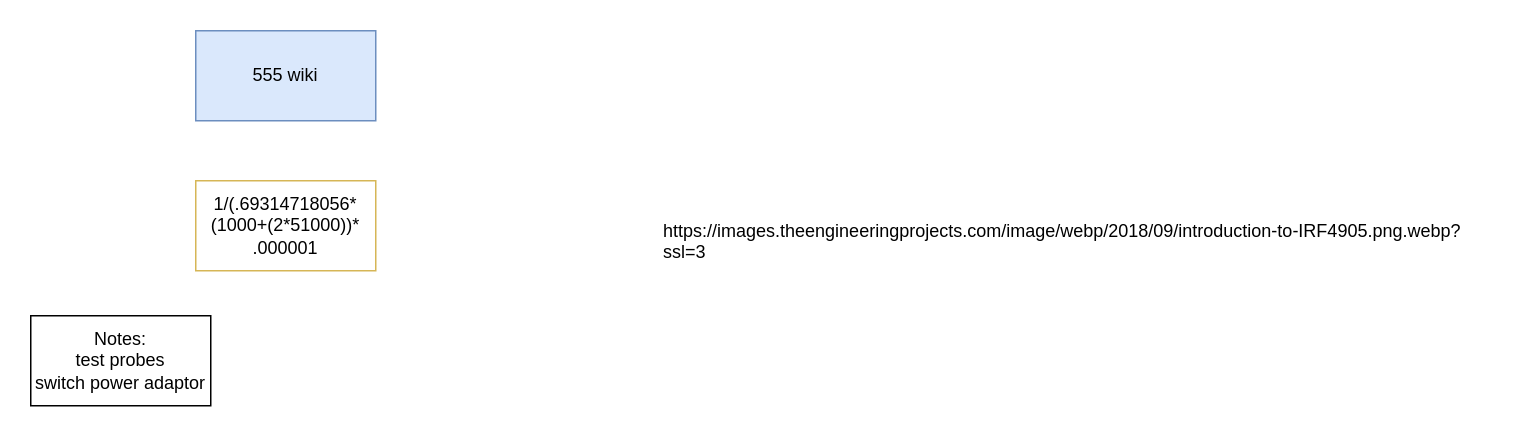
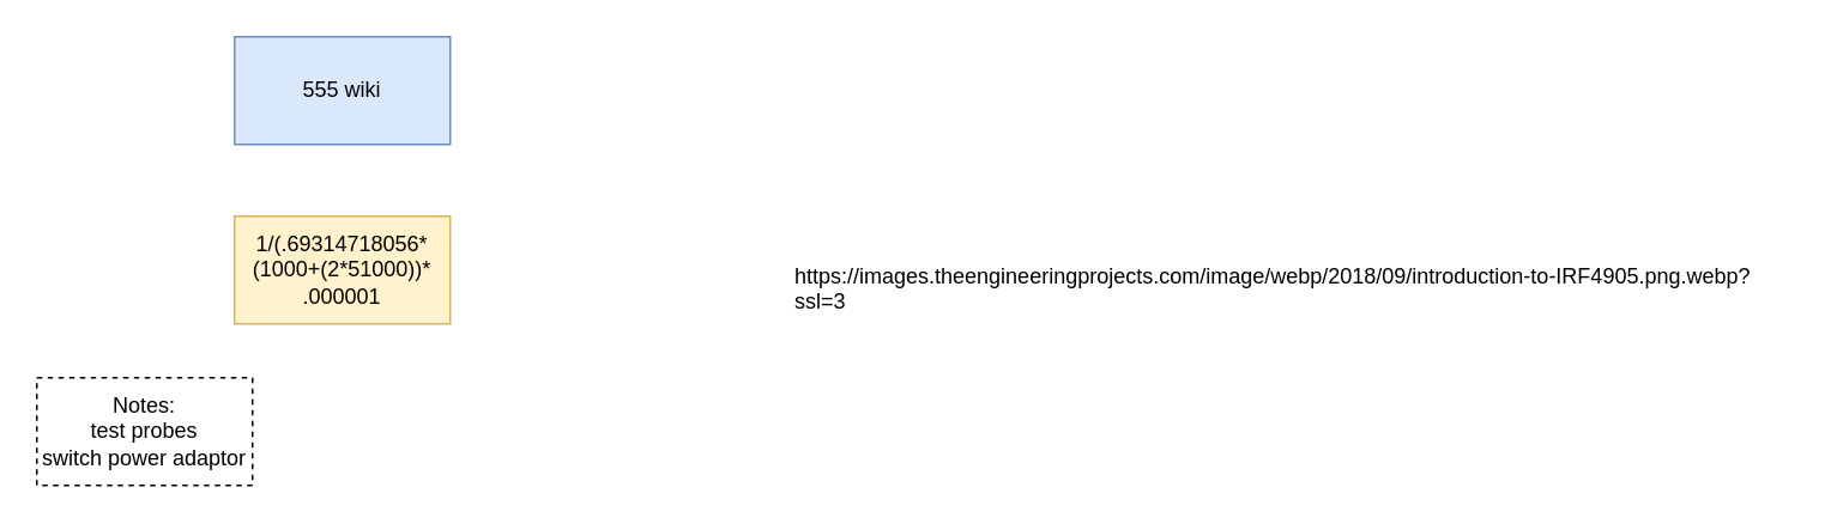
- <mxCell id="3" value="1/(.69314718056*(1000+(2*51000))* .000001" style="rounded=0;whiteSpace=wrap;html=1;fillColor=#ffffff;strokeColor=#d6b656;" vertex="1" parent="1"><mxGeometry x="130" y="120" width="120" height="60" as="geometry" /></mxCell>
+ <mxCell id="3" value="1/(.69314718056*(1000+(2*51000))* .000001" style="rounded=0;whiteSpace=wrap;html=1;fillColor=#fff2cc;strokeColor=#d6b656;" vertex="1" parent="1"><mxGeometry x="130" y="120" width="120" height="60" as="geometry" /></mxCell>
- <mxCell id="4" value="Notes:&lt;br&gt;test probes&lt;br&gt;switch power adaptor" style="rounded=0;whiteSpace=wrap;html=1;" vertex="1" parent="1"><mxGeometry x="20" y="210" width="120" height="60" as="geometry" /></mxCell>
+ <mxCell id="4" value="Notes:&lt;br&gt;test probes&lt;br&gt;switch power adaptor" style="rounded=0;whiteSpace=wrap;html=1;dashed=1;" vertex="1" parent="1"><mxGeometry x="20" y="210" width="120" height="60" as="geometry" /></mxCell>
